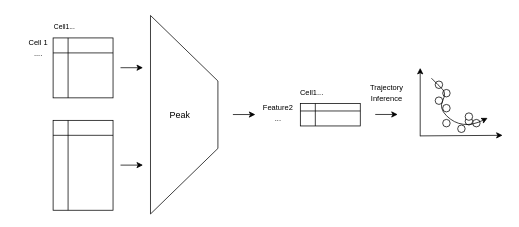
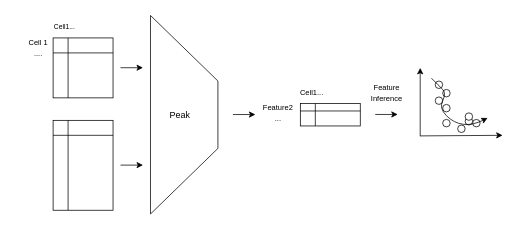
- <mxCell id="26" value="&lt;font style=&quot;font-size: 10px;&quot;&gt;Trajectory&lt;/font&gt;&lt;div&gt;&lt;font style=&quot;font-size: 10px;&quot;&gt;I&lt;/font&gt;&lt;span style=&quot;font-size: 10px; background-color: transparent; color: light-dark(rgb(0, 0, 0), rgb(255, 255, 255));&quot;&gt;nference&lt;/span&gt;&lt;/div&gt;" style="text;html=1;align=center;verticalAlign=middle;resizable=0;points=[];autosize=1;strokeColor=none;fillColor=none;" vertex="1" parent="1"><mxGeometry x="480" y="102.63" width="70" height="40" as="geometry" /></mxCell>
+ <mxCell id="26" value="&lt;font style=&quot;font-size: 10px;&quot;&gt;Feature&lt;/font&gt;&lt;div&gt;&lt;font style=&quot;font-size: 10px;&quot;&gt;I&lt;/font&gt;&lt;span style=&quot;font-size: 10px; background-color: transparent; color: light-dark(rgb(0, 0, 0), rgb(255, 255, 255));&quot;&gt;nference&lt;/span&gt;&lt;/div&gt;" style="text;html=1;align=center;verticalAlign=middle;resizable=0;points=[];autosize=1;strokeColor=none;fillColor=none;" vertex="1" parent="1"><mxGeometry x="480" y="102.63" width="70" height="40" as="geometry" /></mxCell>
